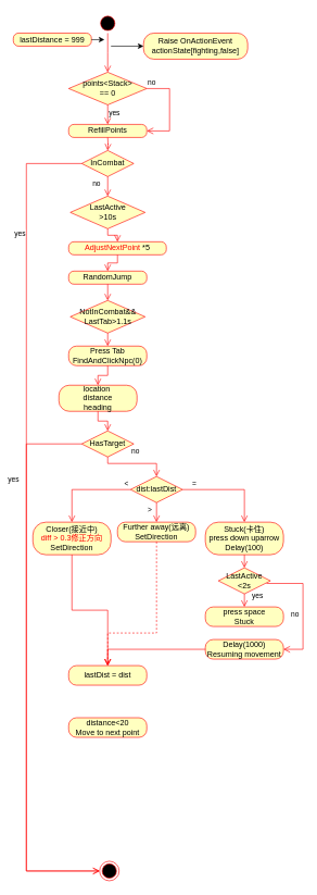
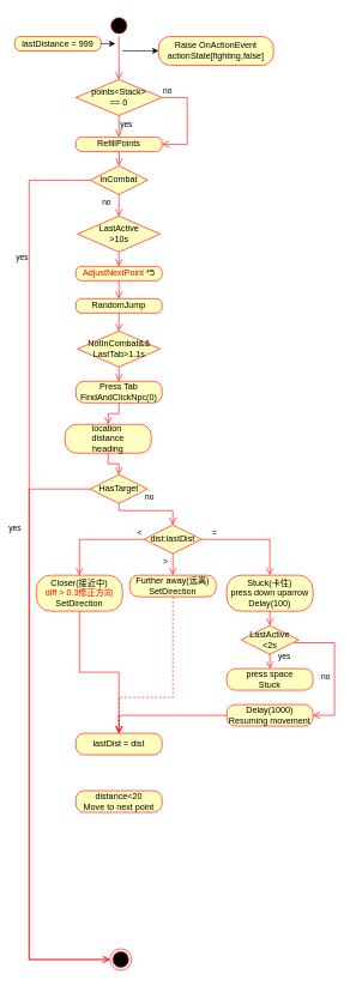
- <mxCell id="15" value="&lt;font color=&quot;#ff0000&quot;&gt;AdjustNextPoint&lt;/font&gt; *5" style="rounded=1;whiteSpace=wrap;html=1;arcSize=40;fontColor=#000000;fillColor=#ffffc0;strokeColor=#ff0000;" vertex="1" parent="1"><mxGeometry x="105" y="370" width="150" height="20" as="geometry" /></mxCell>
+ <mxCell id="15" value="&lt;font color=&quot;#ff0000&quot;&gt;AdjustNextPoint&lt;/font&gt; *5" style="rounded=1;whiteSpace=wrap;html=1;arcSize=40;fontColor=#000000;fillColor=#ffffc0;strokeColor=#ff0000;" vertex="1" parent="1"><mxGeometry x="105" y="370" width="120" height="20" as="geometry" /></mxCell>
